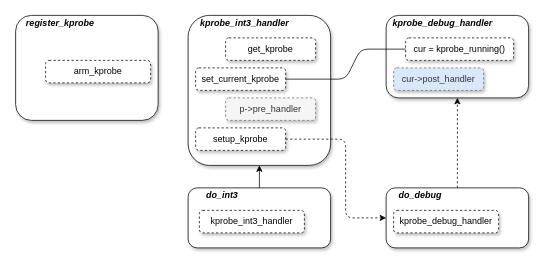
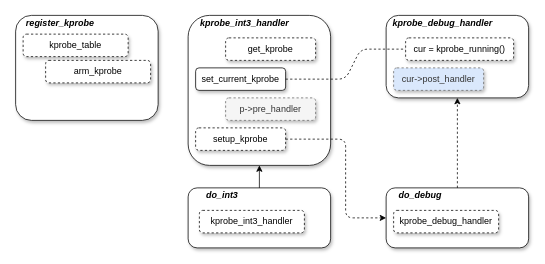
+ <mxCell id="20" value="kprobe_table" style="rounded=1;whiteSpace=wrap;html=1;shadow=1;dashed=1;" vertex="1" parent="1"><mxGeometry x="30" y="45" width="140" height="30" as="geometry" /></mxCell>
- <mxCell id="25" value="" style="endArrow=none;dashed=0;html=1;entryX=0;entryY=0.5;entryDx=0;entryDy=0;exitX=1;exitY=0.5;exitDx=0;exitDy=0;" edge="1" parent="1" source="13" target="7"><mxGeometry width="50" height="50" relative="1" as="geometry"><mxPoint x="400" y="240" as="sourcePoint" /><mxPoint x="450" y="190" as="targetPoint" /><Array as="points"><mxPoint x="460" y="105" /><mxPoint x="480" y="65" /></Array></mxGeometry></mxCell>
+ <mxCell id="25" value="" style="endArrow=none;dashed=1;html=1;entryX=0;entryY=0.5;entryDx=0;entryDy=0;exitX=1;exitY=0.5;exitDx=0;exitDy=0;" edge="1" parent="1" source="13" target="7"><mxGeometry width="50" height="50" relative="1" as="geometry"><mxPoint x="400" y="240" as="sourcePoint" /><mxPoint x="450" y="190" as="targetPoint" /><Array as="points"><mxPoint x="460" y="105" /><mxPoint x="480" y="65" /></Array></mxGeometry></mxCell>
- <mxCell id="13" value="set_current_kprobe" style="rounded=1;whiteSpace=wrap;html=1;shadow=1;dashed=1;" vertex="1" parent="1"><mxGeometry x="260" y="90" width="120" height="30" as="geometry" /></mxCell>
+ <mxCell id="13" value="set_current_kprobe" style="rounded=1;whiteSpace=wrap;html=1;shadow=1;dashed=0;" vertex="1" parent="1"><mxGeometry x="260" y="90" width="120" height="30" as="geometry" /></mxCell>
